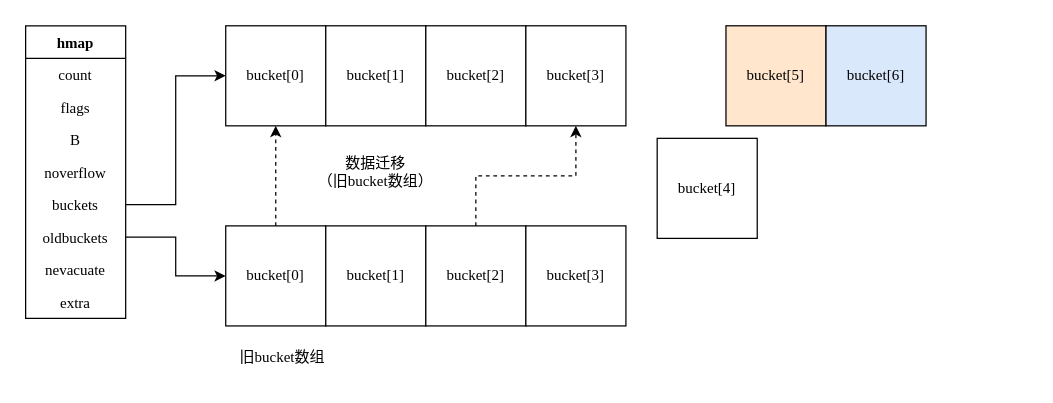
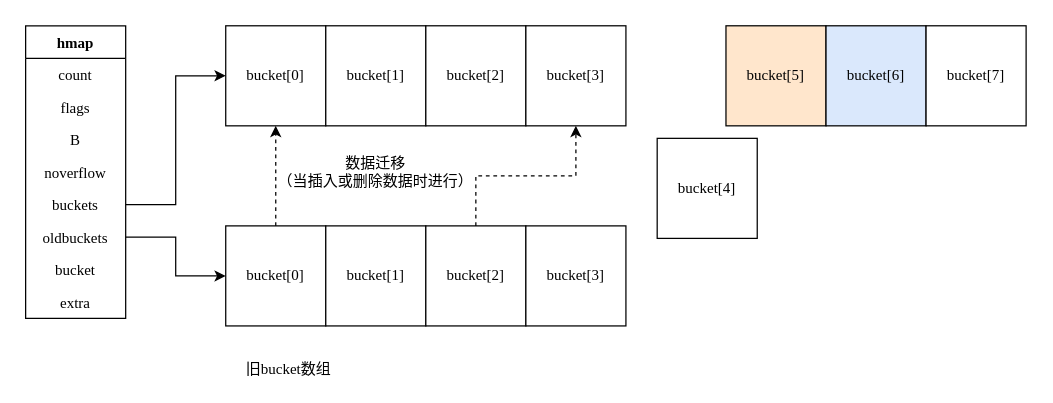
+ <mxCell id="18" value="bucket[7]" style="rounded=0;whiteSpace=wrap;html=1;fontFamily=Times New Roman;" vertex="1" parent="1"><mxGeometry x="740" y="20" width="80" height="80" as="geometry" /></mxCell>
- <mxCell id="27" value="数据迁移&lt;br&gt;（旧bucket数组）" style="text;html=1;strokeColor=none;fillColor=none;align=center;verticalAlign=middle;whiteSpace=wrap;rounded=0;fontFamily=Times New Roman;" vertex="1" parent="1"><mxGeometry x="220" y="122" width="160" height="30" as="geometry" /></mxCell>
+ <mxCell id="27" value="数据迁移&lt;br&gt;（当插入或删除数据时进行）" style="text;html=1;strokeColor=none;fillColor=none;align=center;verticalAlign=middle;whiteSpace=wrap;rounded=0;fontFamily=Times New Roman;" vertex="1" parent="1"><mxGeometry x="220" y="122" width="160" height="30" as="geometry" /></mxCell>
- <mxCell id="9" value="nevacuate" style="text;strokeColor=none;fillColor=none;align=center;verticalAlign=top;spacingLeft=4;spacingRight=4;overflow=hidden;rotatable=0;points=[[0,0.5],[1,0.5]];portConstraint=eastwest;fontFamily=Times New Roman;" vertex="1" parent="2"><mxGeometry y="182" width="80" height="26" as="geometry" /></mxCell>
+ <mxCell id="9" value="bucket" style="text;strokeColor=none;fillColor=none;align=center;verticalAlign=top;spacingLeft=4;spacingRight=4;overflow=hidden;rotatable=0;points=[[0,0.5],[1,0.5]];portConstraint=eastwest;fontFamily=Times New Roman;" vertex="1" parent="2"><mxGeometry y="182" width="80" height="26" as="geometry" /></mxCell>
- <mxCell id="28" value="旧bucket数组" style="text;html=1;align=center;verticalAlign=middle;resizable=0;points=[];autosize=1;strokeColor=none;fillColor=none;fontFamily=Times New Roman;" vertex="1" parent="1"><mxGeometry x="180" y="270" width="90" height="30" as="geometry" /></mxCell>
+ <mxCell id="28" value="旧bucket数组" style="text;html=1;align=center;verticalAlign=middle;resizable=0;points=[];autosize=1;strokeColor=none;fillColor=none;fontFamily=Times New Roman;" vertex="1" parent="1"><mxGeometry x="185" y="280" width="90" height="30" as="geometry" /></mxCell>
